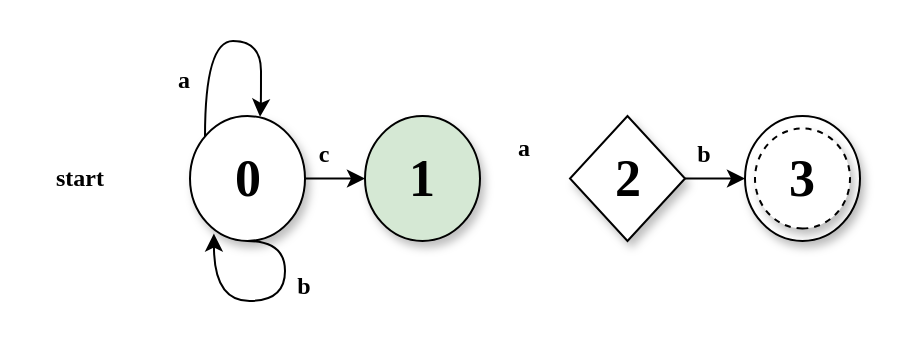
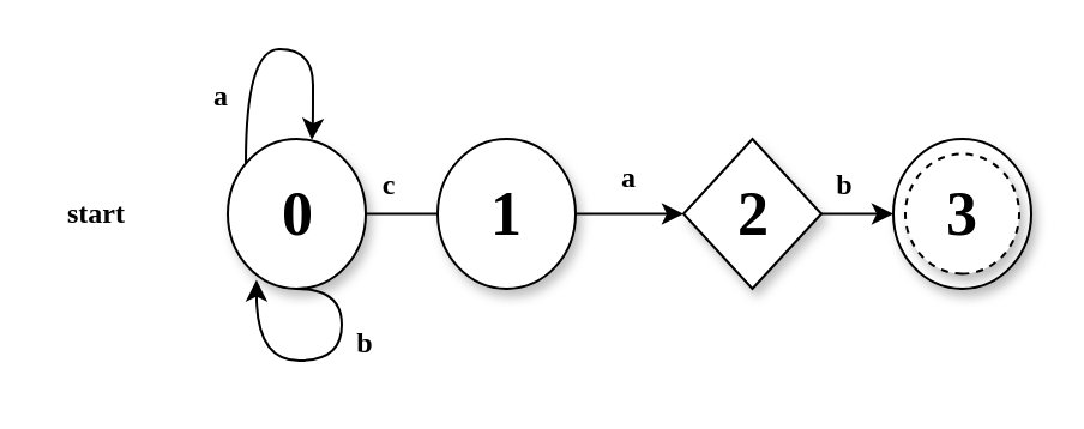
- <mxCell id="3" style="edgeStyle=orthogonalEdgeStyle;curved=1;orthogonalLoop=1;jettySize=auto;html=1;entryX=0.5;entryY=1;entryDx=0;entryDy=0;" edge="1" parent="1" source="4" target="7"><mxGeometry relative="1" as="geometry" /></mxCell>
+ <mxCell id="3" style="edgeStyle=orthogonalEdgeStyle;curved=1;orthogonalLoop=1;jettySize=auto;html=1;entryX=0.5;entryY=1;entryDx=0;entryDy=0;endArrow=none;" edge="1" parent="1" source="4" target="7"><mxGeometry relative="1" as="geometry" /></mxCell>
- <mxCell id="7" value="&lt;b&gt;&lt;font style=&quot;font-size: 26px&quot;&gt;1&lt;/font&gt;&lt;/b&gt;" style="ellipse;whiteSpace=wrap;html=1;rounded=0;shadow=1;comic=0;labelBackgroundColor=none;strokeWidth=1;fontFamily=Verdana;fontSize=12;align=center;direction=south;fillColor=#d5e8d4;" vertex="1" parent="1"><mxGeometry x="182" y="57.5" width="57.5" height="62.5" as="geometry" /></mxCell>
+ <mxCell id="7" value="&lt;b&gt;&lt;font style=&quot;font-size: 26px&quot;&gt;1&lt;/font&gt;&lt;/b&gt;" style="ellipse;whiteSpace=wrap;html=1;rounded=0;shadow=1;comic=0;labelBackgroundColor=none;strokeWidth=1;fontFamily=Verdana;fontSize=12;align=center;direction=south;" vertex="1" parent="1"><mxGeometry x="182" y="57.5" width="57.5" height="62.5" as="geometry" /></mxCell>
+ <mxCell id="6" style="edgeStyle=orthogonalEdgeStyle;curved=1;orthogonalLoop=1;jettySize=auto;html=1;" edge="1" parent="1" source="7" target="9"><mxGeometry relative="1" as="geometry"><mxPoint x="282" y="88.75" as="targetPoint" /></mxGeometry></mxCell>
